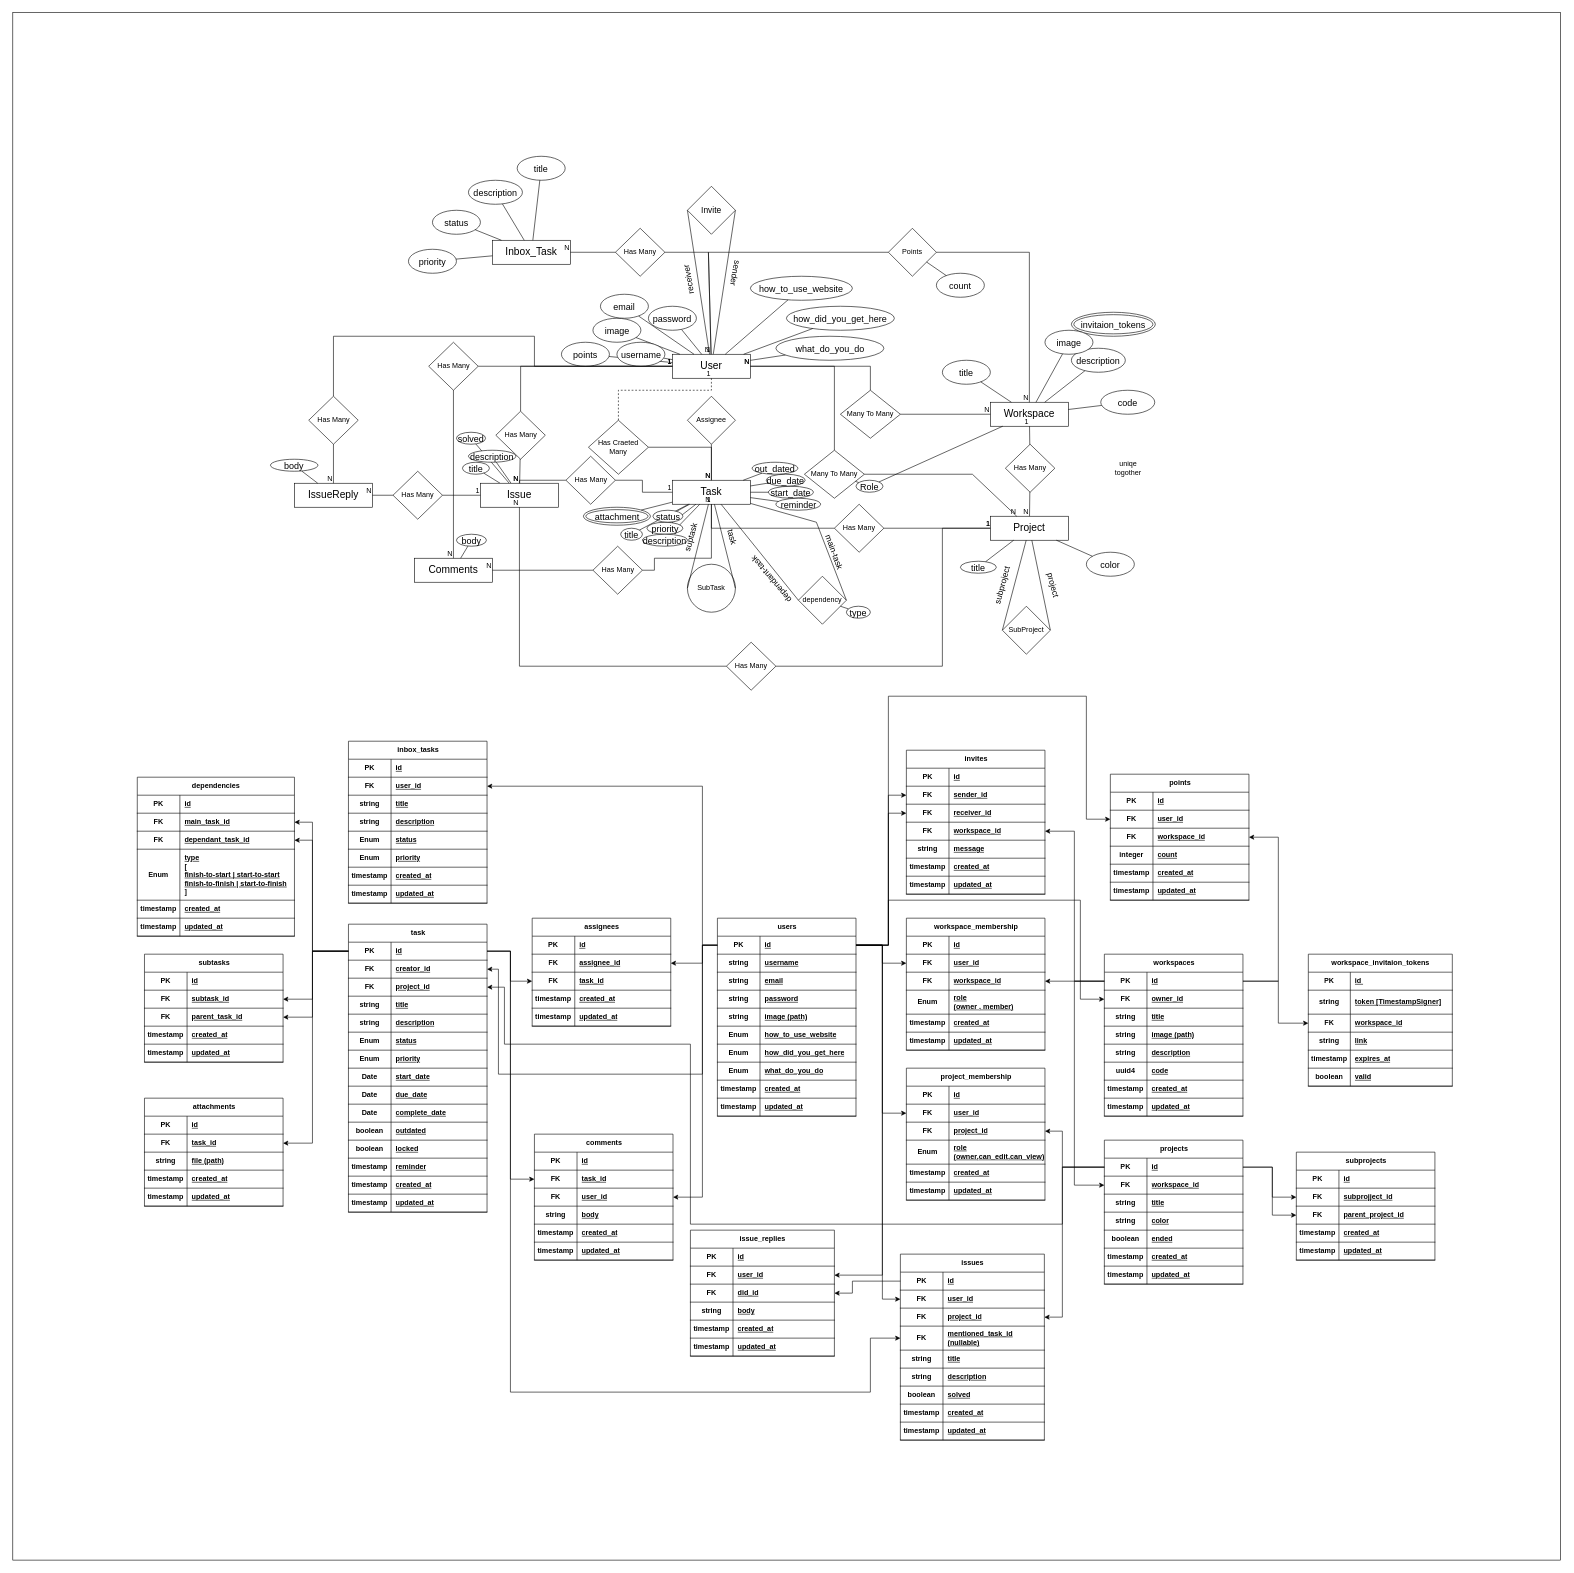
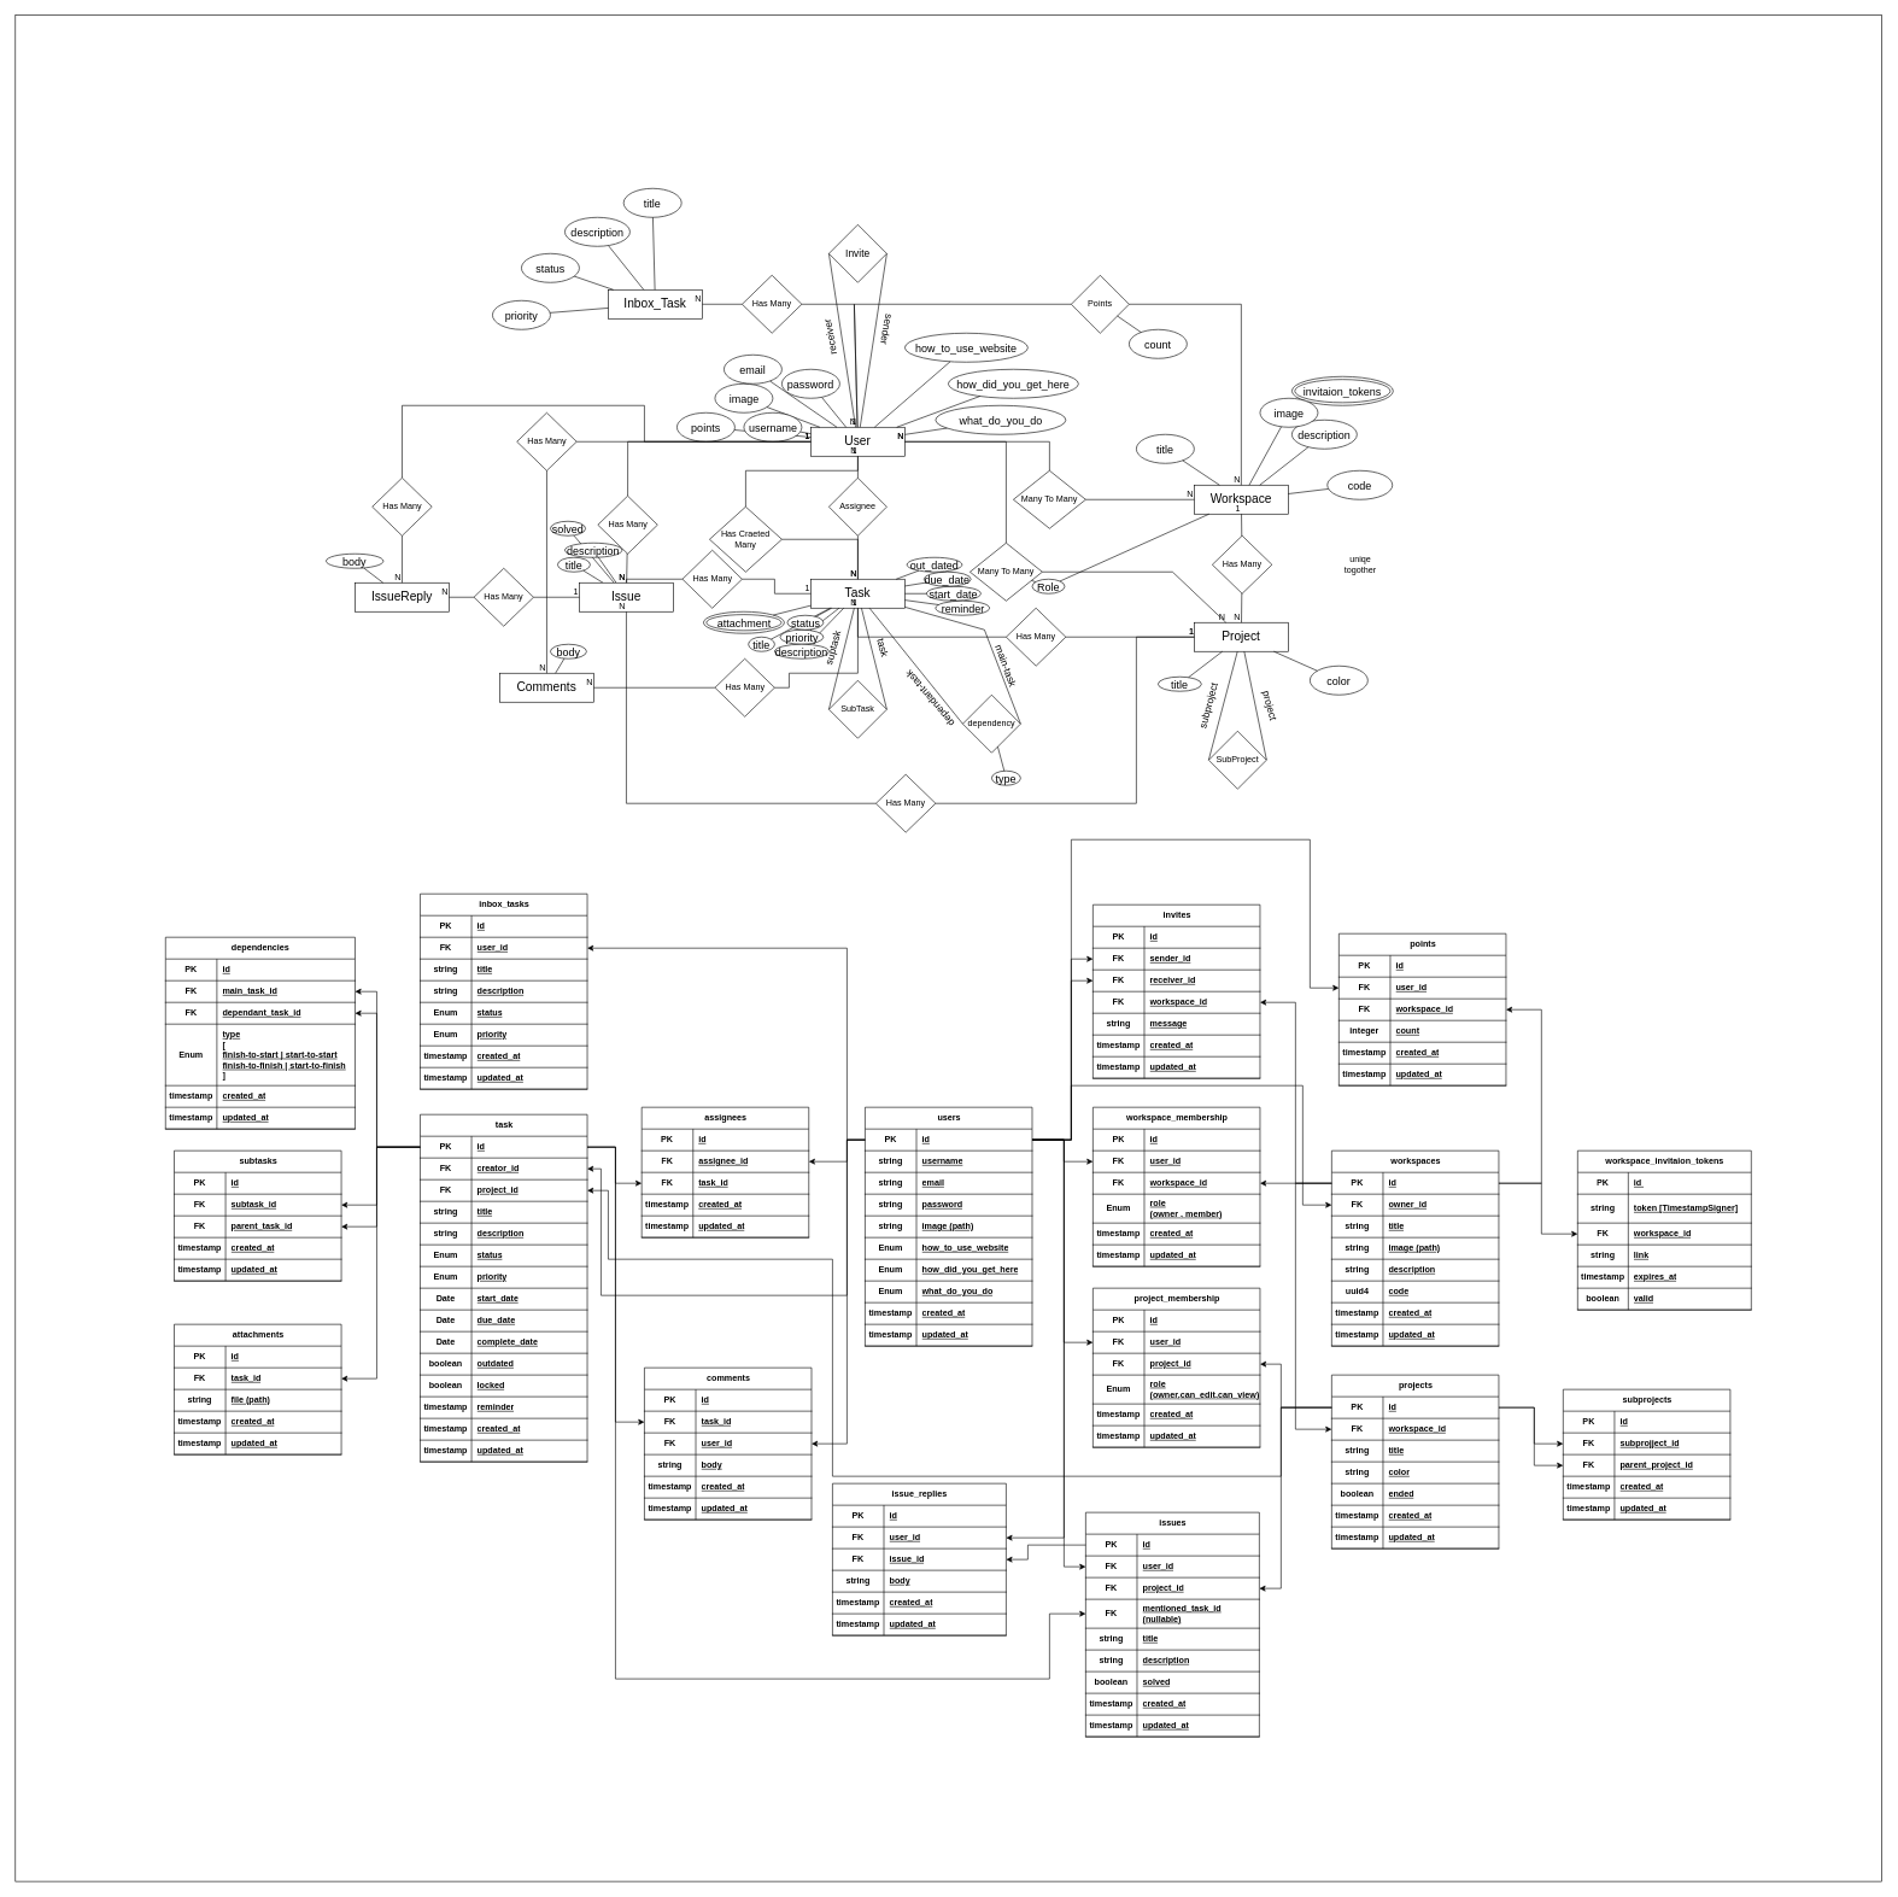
- <mxCell id="409" value="&lt;span style=&quot;font-size: 17px;&quot;&gt;Inbox_Task&lt;/span&gt;" style="rounded=0;whiteSpace=wrap;html=1;" parent="1" vertex="1"><mxGeometry x="820" y="400" width="130" height="40" as="geometry" /></mxCell>
+ <mxCell id="409" value="&lt;span style=&quot;font-size: 17px;&quot;&gt;Inbox_Task&lt;/span&gt;" style="rounded=0;whiteSpace=wrap;html=1;" parent="1" vertex="1"><mxGeometry x="840" y="400" width="130" height="40" as="geometry" /></mxCell>
- <mxCell id="420" value="" style="endArrow=none;html=1;rounded=0;dashed=1;" parent="1" source="417" target="5" edge="1"><mxGeometry relative="1" as="geometry"><mxPoint x="577.5" y="645" as="sourcePoint" /><mxPoint x="1007.5" y="600" as="targetPoint" /><Array as="points"><mxPoint x="1030" y="650" /><mxPoint x="1185" y="650" /></Array></mxGeometry></mxCell>
+ <mxCell id="420" value="" style="endArrow=none;html=1;rounded=0;" parent="1" source="417" target="5" edge="1"><mxGeometry relative="1" as="geometry"><mxPoint x="577.5" y="645" as="sourcePoint" /><mxPoint x="1007.5" y="600" as="targetPoint" /><Array as="points"><mxPoint x="1030" y="650" /><mxPoint x="1185" y="650" /></Array></mxGeometry></mxCell>
+ <mxCell id="49" value="" style="endArrow=none;html=1;rounded=0;" parent="1" source="45" target="5" edge="1"><mxGeometry relative="1" as="geometry"><mxPoint x="1195" y="750" as="sourcePoint" /><mxPoint x="1195" y="810" as="targetPoint" /></mxGeometry></mxCell>
+ <mxCell id="50" value="N" style="resizable=0;html=1;whiteSpace=wrap;align=right;verticalAlign=bottom;" parent="49" connectable="0" vertex="1"><mxGeometry x="1" relative="1" as="geometry" /></mxCell>
- <mxCell id="40" value="SubTask" style="ellipse;whiteSpace=wrap;html=1;" parent="1" vertex="1"><mxGeometry x="1145" y="940" width="80" height="80" as="geometry" /></mxCell>
+ <mxCell id="40" value="SubTask" style="rhombus;whiteSpace=wrap;html=1;" parent="1" vertex="1"><mxGeometry x="1145" y="940" width="80" height="80" as="geometry" /></mxCell>
- <mxCell id="484" value="&lt;span style=&quot;font-size: 15px;&quot;&gt;type&lt;/span&gt;" style="ellipse;whiteSpace=wrap;html=1;" parent="1" vertex="1"><mxGeometry x="1410" y="1010" width="40" height="20" as="geometry" /></mxCell>
+ <mxCell id="484" value="&lt;span style=&quot;font-size: 15px;&quot;&gt;type&lt;/span&gt;" style="ellipse;whiteSpace=wrap;html=1;" parent="1" vertex="1"><mxGeometry x="1370" y="1065" width="40" height="20" as="geometry" /></mxCell>
- <mxCell id="581" value="did_id" style="shape=partialRectangle;connectable=0;fillColor=none;top=0;left=0;bottom=0;right=0;align=left;spacingLeft=6;fontStyle=5;overflow=hidden;whiteSpace=wrap;html=1;" parent="579" vertex="1"><mxGeometry x="71" width="169" height="30" as="geometry"><mxRectangle width="169" height="30" as="alternateBounds" /></mxGeometry></mxCell>
+ <mxCell id="581" value="issue_id" style="shape=partialRectangle;connectable=0;fillColor=none;top=0;left=0;bottom=0;right=0;align=left;spacingLeft=6;fontStyle=5;overflow=hidden;whiteSpace=wrap;html=1;" parent="579" vertex="1"><mxGeometry x="71" width="169" height="30" as="geometry"><mxRectangle width="169" height="30" as="alternateBounds" /></mxGeometry></mxCell>
